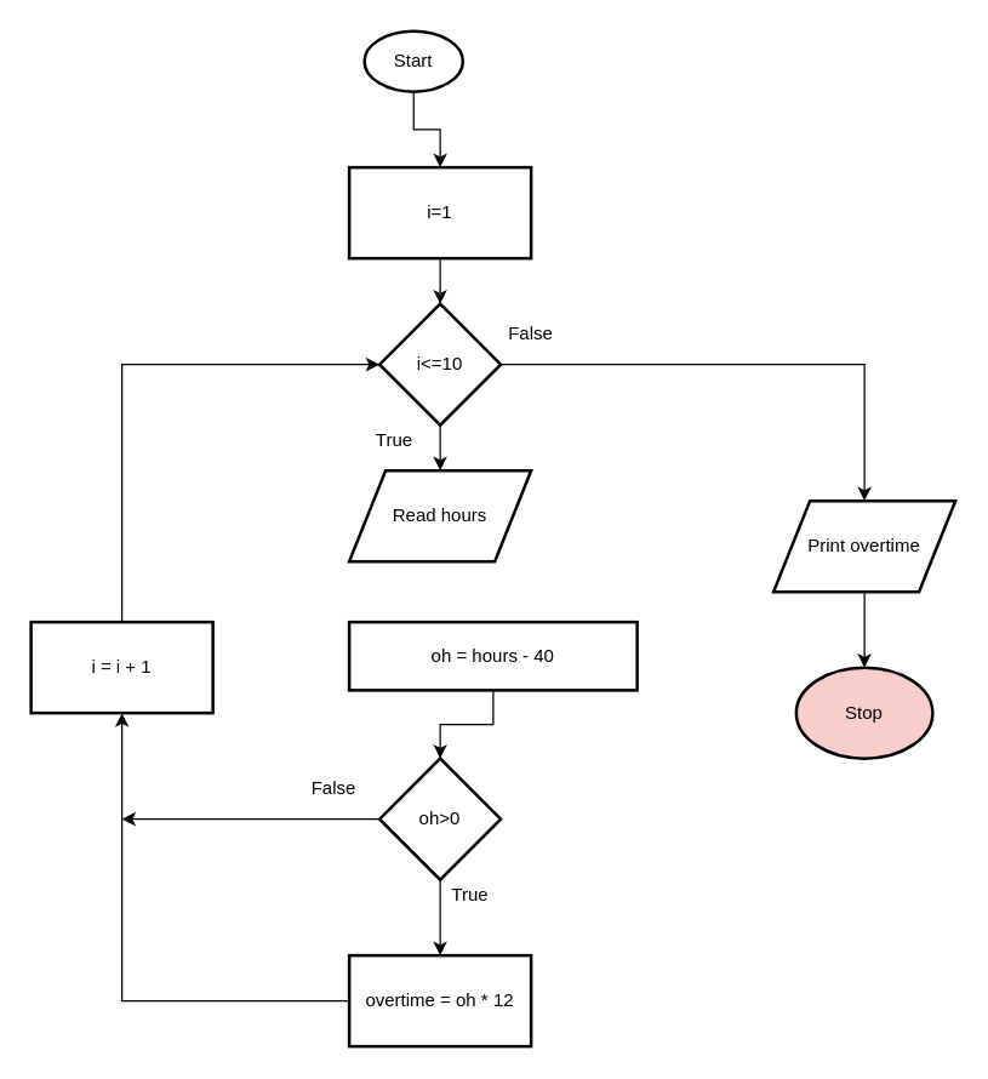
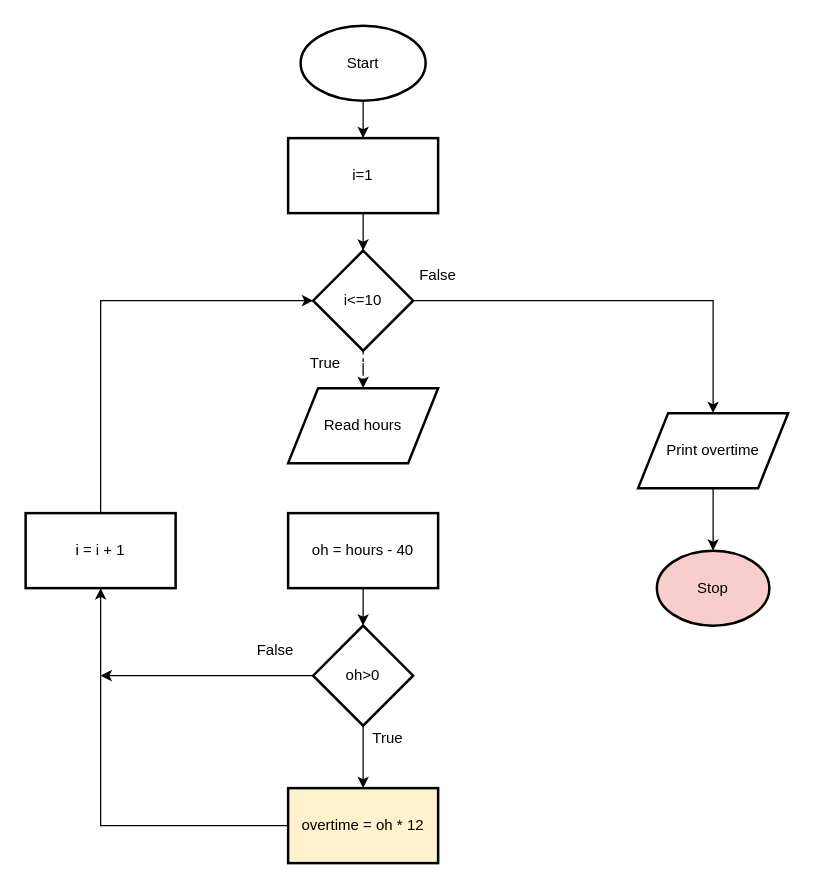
- <mxCell id="3" value="Start" style="strokeWidth=2;html=1;shape=mxgraph.flowchart.start_1;whiteSpace=wrap;" vertex="1" parent="1"><mxGeometry x="240" y="20" width="65" height="40" as="geometry" /></mxCell>
+ <mxCell id="3" value="Start" style="strokeWidth=2;html=1;shape=mxgraph.flowchart.start_1;whiteSpace=wrap;" vertex="1" parent="1"><mxGeometry x="240" y="20" width="100" height="60" as="geometry" /></mxCell>
- <mxCell id="6" value="" style="edgeStyle=orthogonalEdgeStyle;rounded=0;orthogonalLoop=1;jettySize=auto;html=1;" edge="1" parent="1" source="8" target="9"><mxGeometry relative="1" as="geometry" /></mxCell>
+ <mxCell id="6" value="" style="edgeStyle=orthogonalEdgeStyle;rounded=0;orthogonalLoop=1;jettySize=auto;html=1;dashed=1;" edge="1" parent="1" source="8" target="9"><mxGeometry relative="1" as="geometry" /></mxCell>
- <mxCell id="11" value="oh = hours - 40" style="whiteSpace=wrap;html=1;strokeWidth=2;" vertex="1" parent="1"><mxGeometry x="230" y="410" width="190" height="45" as="geometry" /></mxCell>
+ <mxCell id="11" value="oh = hours - 40" style="whiteSpace=wrap;html=1;strokeWidth=2;" vertex="1" parent="1"><mxGeometry x="230" y="410" width="120" height="60" as="geometry" /></mxCell>
- <mxCell id="16" value="overtime = oh * 12" style="whiteSpace=wrap;html=1;strokeWidth=2;" vertex="1" parent="1"><mxGeometry x="230" y="630" width="120" height="60" as="geometry" /></mxCell>
+ <mxCell id="16" value="overtime = oh * 12" style="whiteSpace=wrap;html=1;strokeWidth=2;fillColor=#fff2cc;" vertex="1" parent="1"><mxGeometry x="230" y="630" width="120" height="60" as="geometry" /></mxCell>
